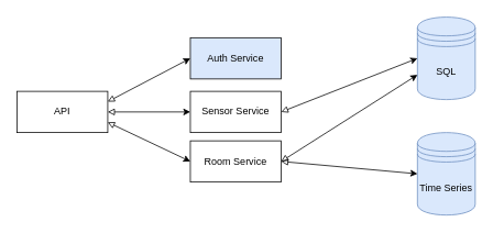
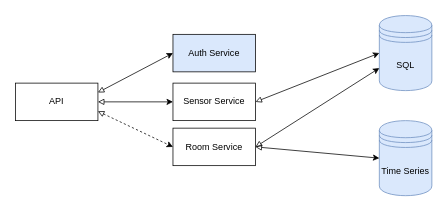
- <mxCell id="10" value="" style="endArrow=classic;html=1;rounded=0;exitX=1;exitY=0.75;exitDx=0;exitDy=0;entryX=0;entryY=0.5;entryDx=0;entryDy=0;startArrow=block;startFill=0;" edge="1" parent="1" source="4" target="5"><mxGeometry width="50" height="50" relative="1" as="geometry"><mxPoint x="140" y="133" as="sourcePoint" /><mxPoint x="240" y="80" as="targetPoint" /></mxGeometry></mxCell>
+ <mxCell id="10" value="" style="endArrow=classic;html=1;rounded=0;exitX=1;exitY=0.75;exitDx=0;exitDy=0;entryX=0;entryY=0.5;entryDx=0;entryDy=0;startArrow=block;startFill=0;dashed=1;" edge="1" parent="1" source="4" target="5"><mxGeometry width="50" height="50" relative="1" as="geometry"><mxPoint x="140" y="133" as="sourcePoint" /><mxPoint x="240" y="80" as="targetPoint" /></mxGeometry></mxCell>
